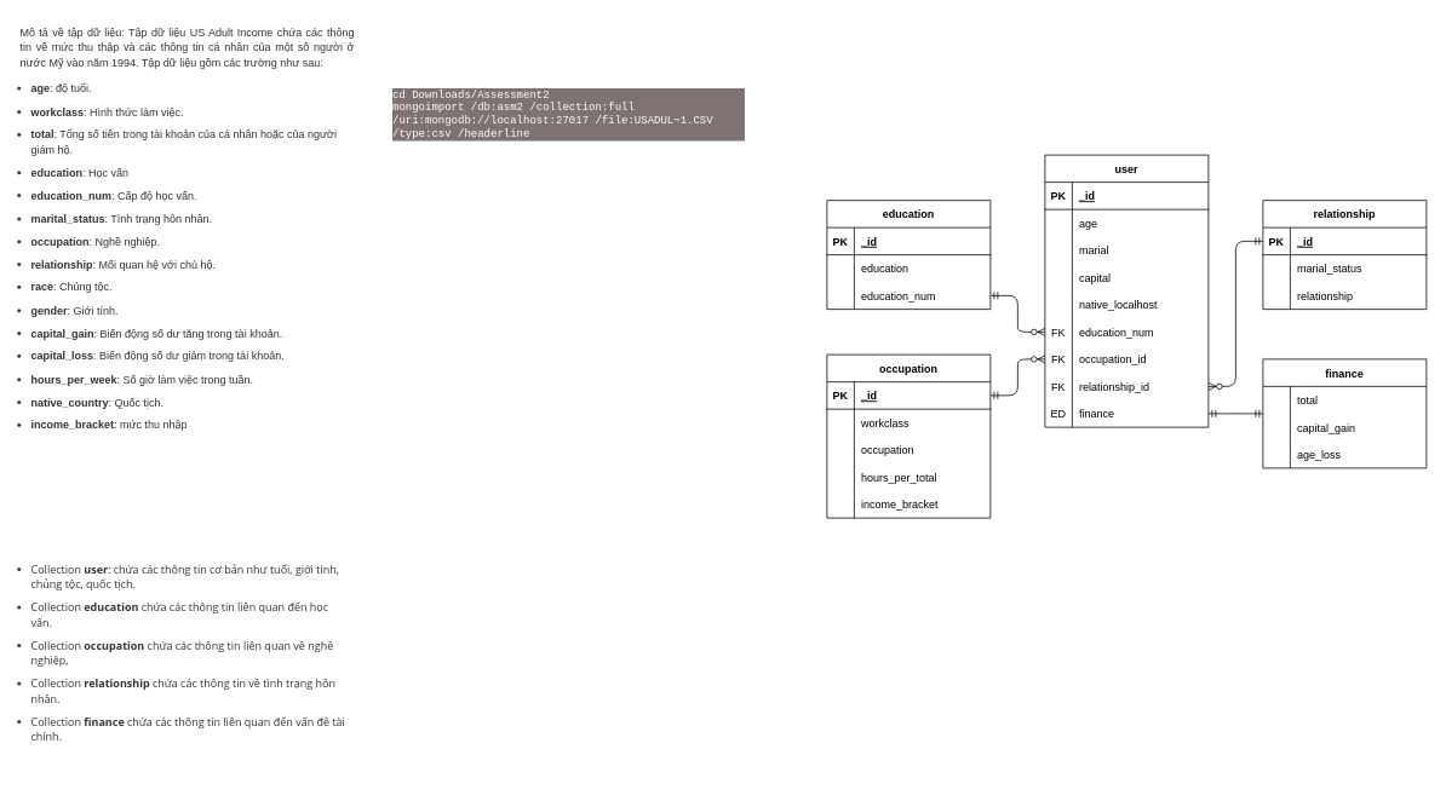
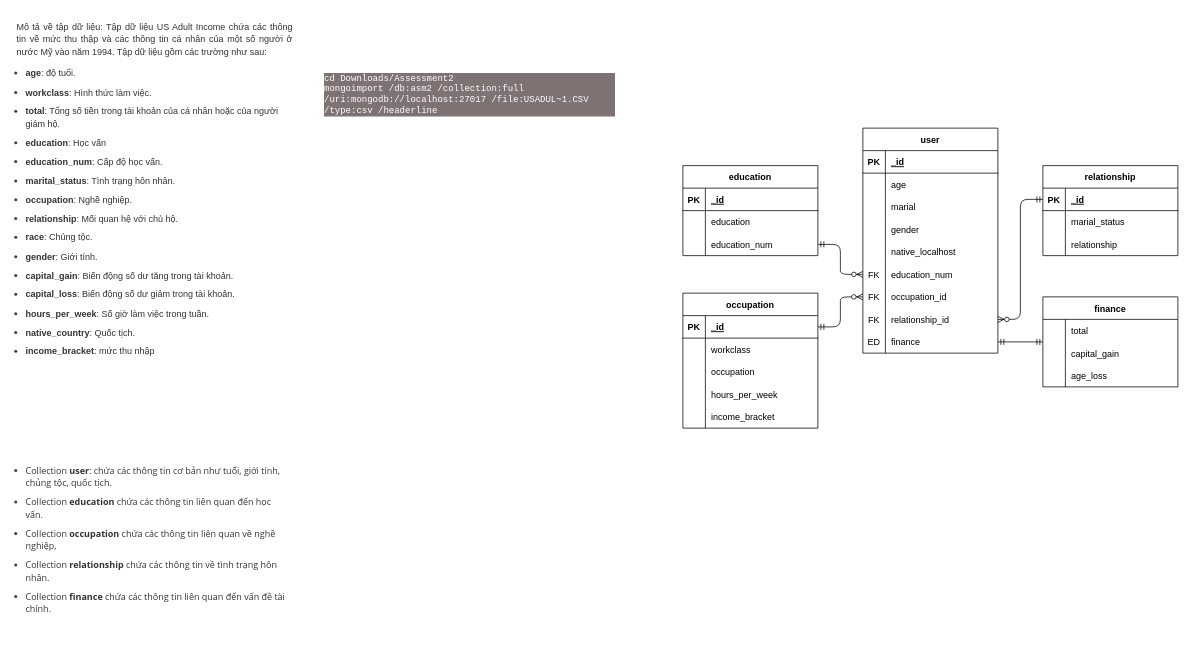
- <mxCell id="16" value="capital" style="shape=partialRectangle;connectable=0;fillColor=none;top=0;left=0;bottom=0;right=0;align=left;spacingLeft=6;overflow=hidden;fontSize=12;" parent="14" vertex="1"><mxGeometry x="30" width="150" height="30" as="geometry"><mxRectangle width="150" height="30" as="alternateBounds" /></mxGeometry></mxCell>
+ <mxCell id="16" value="gender" style="shape=partialRectangle;connectable=0;fillColor=none;top=0;left=0;bottom=0;right=0;align=left;spacingLeft=6;overflow=hidden;fontSize=12;" parent="14" vertex="1"><mxGeometry x="30" width="150" height="30" as="geometry"><mxRectangle width="150" height="30" as="alternateBounds" /></mxGeometry></mxCell>
- <mxCell id="54" value="hours_per_total" style="shape=partialRectangle;connectable=0;fillColor=none;top=0;left=0;bottom=0;right=0;align=left;spacingLeft=6;overflow=hidden;fontSize=12;" parent="52" vertex="1"><mxGeometry x="30" width="150" height="30" as="geometry"><mxRectangle width="150" height="30" as="alternateBounds" /></mxGeometry></mxCell>
+ <mxCell id="54" value="hours_per_week" style="shape=partialRectangle;connectable=0;fillColor=none;top=0;left=0;bottom=0;right=0;align=left;spacingLeft=6;overflow=hidden;fontSize=12;" parent="52" vertex="1"><mxGeometry x="30" width="150" height="30" as="geometry"><mxRectangle width="150" height="30" as="alternateBounds" /></mxGeometry></mxCell>
